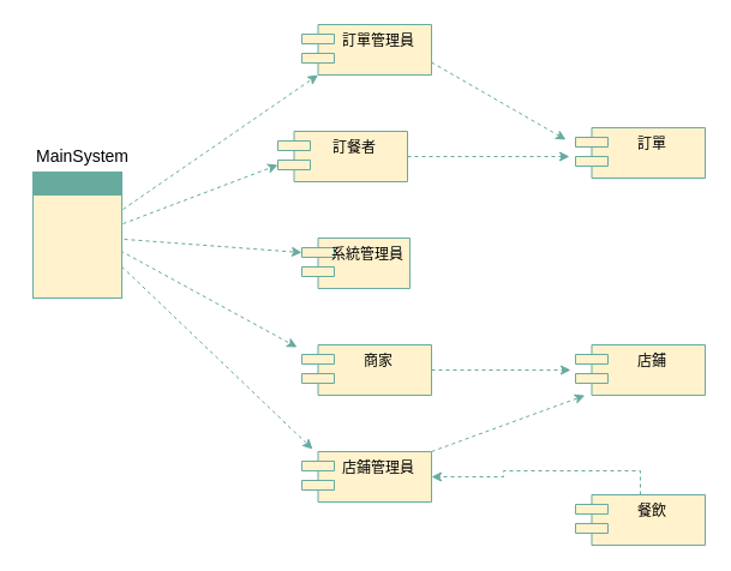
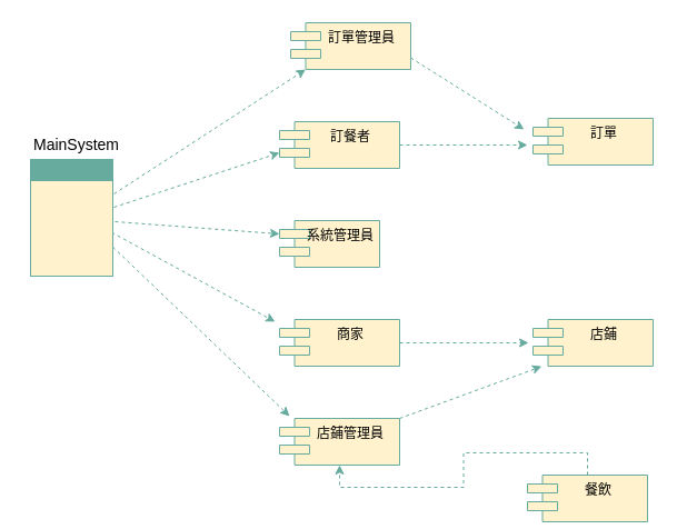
- <mxCell id="4" value="訂單管理員" style="shape=module;align=left;spacingLeft=20;align=center;verticalAlign=top;whiteSpace=wrap;html=1;fillColor=#fff2cc;strokeColor=#67AB9F;jettyWidth=27;jettyHeight=8;" parent="1" vertex="1"><mxGeometry x="251" y="20" width="108" height="42" as="geometry" /></mxCell>
+ <mxCell id="4" value="訂單管理員" style="shape=module;align=left;spacingLeft=20;align=center;verticalAlign=top;whiteSpace=wrap;html=1;fillColor=#fff2cc;strokeColor=#67AB9F;jettyWidth=27;jettyHeight=8;" parent="1" vertex="1"><mxGeometry x="261" y="20" width="108" height="42" as="geometry" /></mxCell>
- <mxCell id="6" value="訂餐者" style="shape=module;align=left;spacingLeft=20;align=center;verticalAlign=top;whiteSpace=wrap;html=1;fillColor=#fff2cc;strokeColor=#67AB9F;jettyWidth=27;jettyHeight=8;" parent="1" vertex="1"><mxGeometry x="231" y="109" width="108" height="42" as="geometry" /></mxCell>
+ <mxCell id="6" value="訂餐者" style="shape=module;align=left;spacingLeft=20;align=center;verticalAlign=top;whiteSpace=wrap;html=1;fillColor=#fff2cc;strokeColor=#67AB9F;jettyWidth=27;jettyHeight=8;" parent="1" vertex="1"><mxGeometry x="251" y="109" width="108" height="42" as="geometry" /></mxCell>
- <mxCell id="14" value="餐飲" style="shape=module;align=left;spacingLeft=20;align=center;verticalAlign=top;whiteSpace=wrap;html=1;fillColor=#fff2cc;strokeColor=#67AB9F;jettyWidth=27;jettyHeight=8;" parent="1" vertex="1"><mxGeometry x="479" y="412" width="108" height="42" as="geometry" /></mxCell>
+ <mxCell id="14" value="餐飲" style="shape=module;align=left;spacingLeft=20;align=center;verticalAlign=top;whiteSpace=wrap;html=1;fillColor=#fff2cc;strokeColor=#67AB9F;jettyWidth=27;jettyHeight=8;" parent="1" vertex="1"><mxGeometry x="474" y="427" width="108" height="42" as="geometry" /></mxCell>
